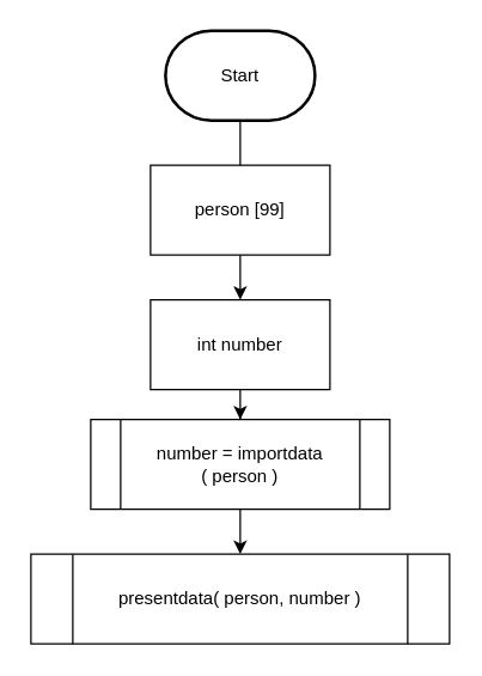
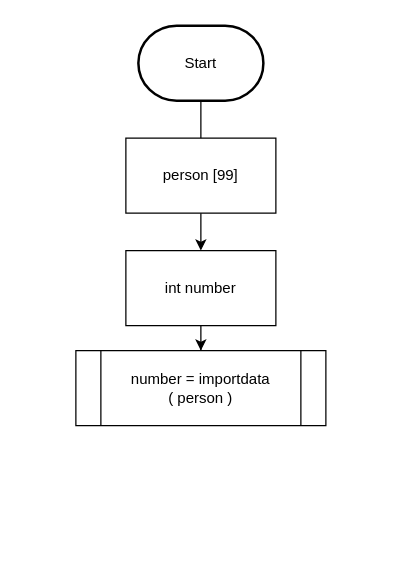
- <mxCell id="8" value="" style="edgeStyle=orthogonalEdgeStyle;rounded=0;orthogonalLoop=1;jettySize=auto;html=1;entryX=0.5;entryY=0;entryDx=0;entryDy=0;" parent="1" source="9" target="10" edge="1"><mxGeometry relative="1" as="geometry"><mxPoint x="160" y="360" as="targetPoint" /></mxGeometry></mxCell>
- <mxCell id="10" value="presentdata( person, number )" style="shape=process;whiteSpace=wrap;html=1;backgroundOutline=1;rounded=0;" parent="1" vertex="1"><mxGeometry x="20" y="370" width="280" height="60" as="geometry" /></mxCell>
